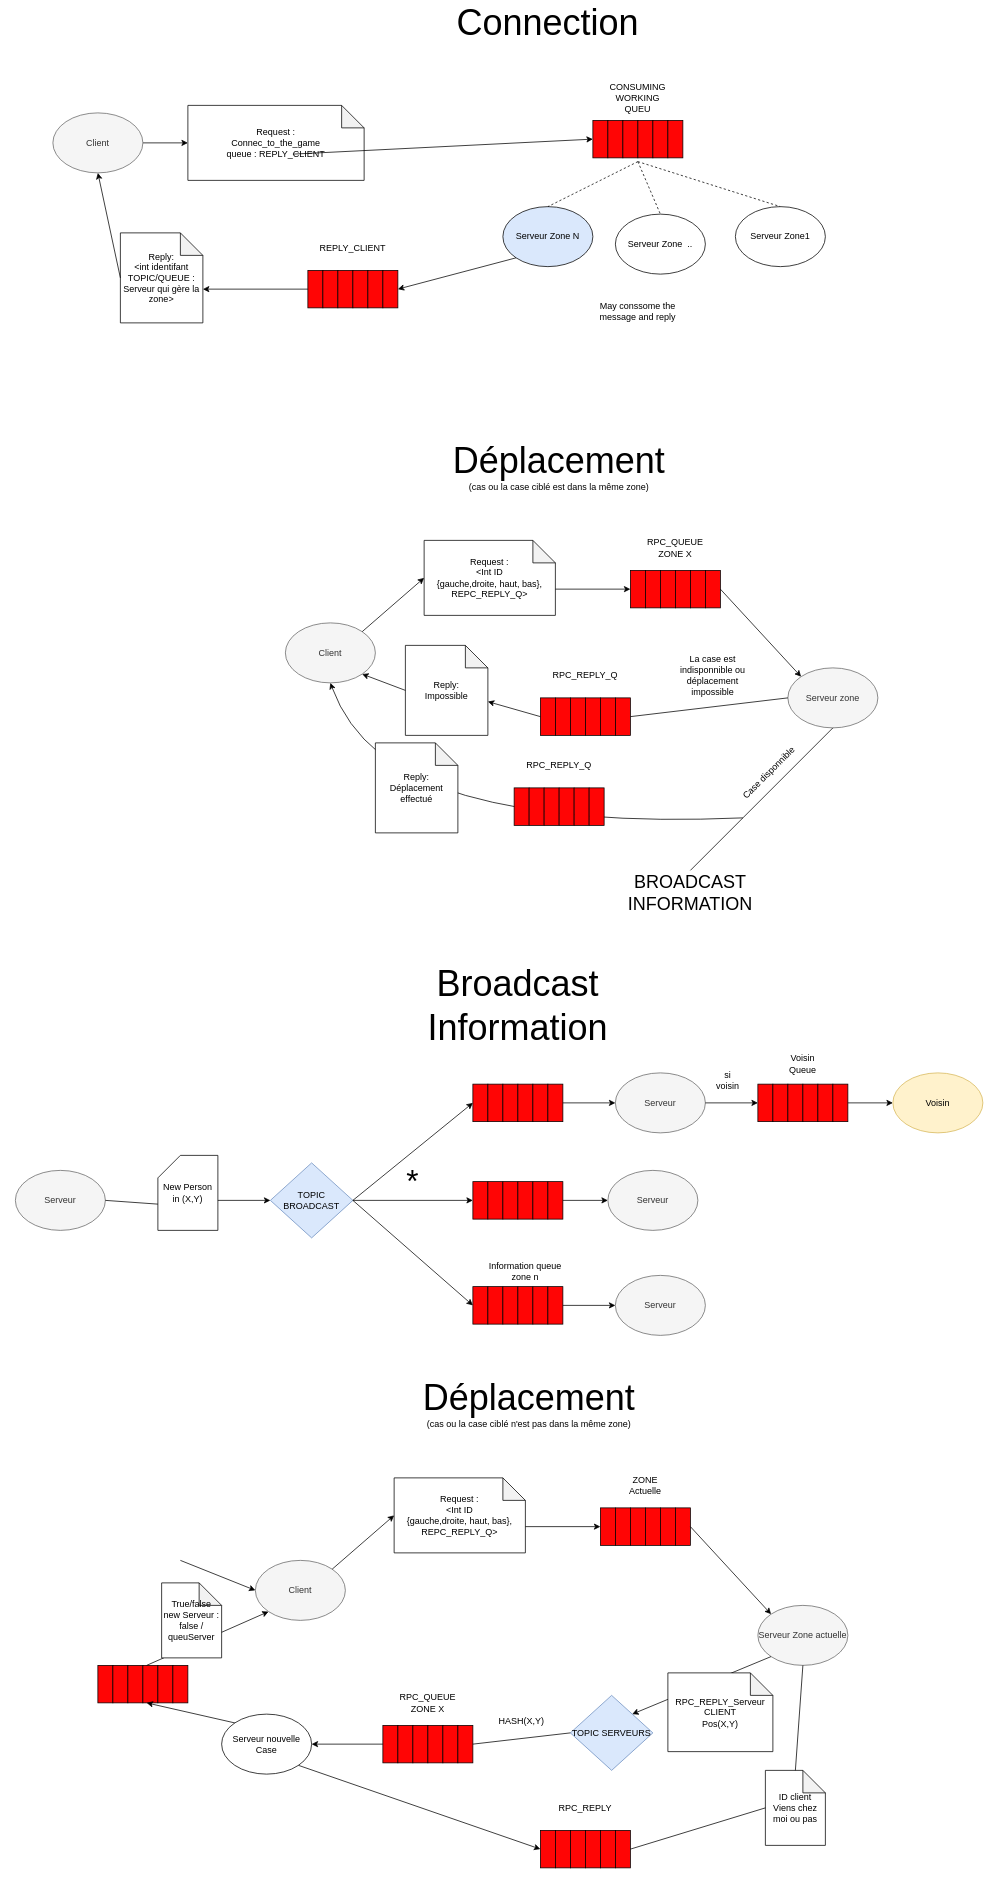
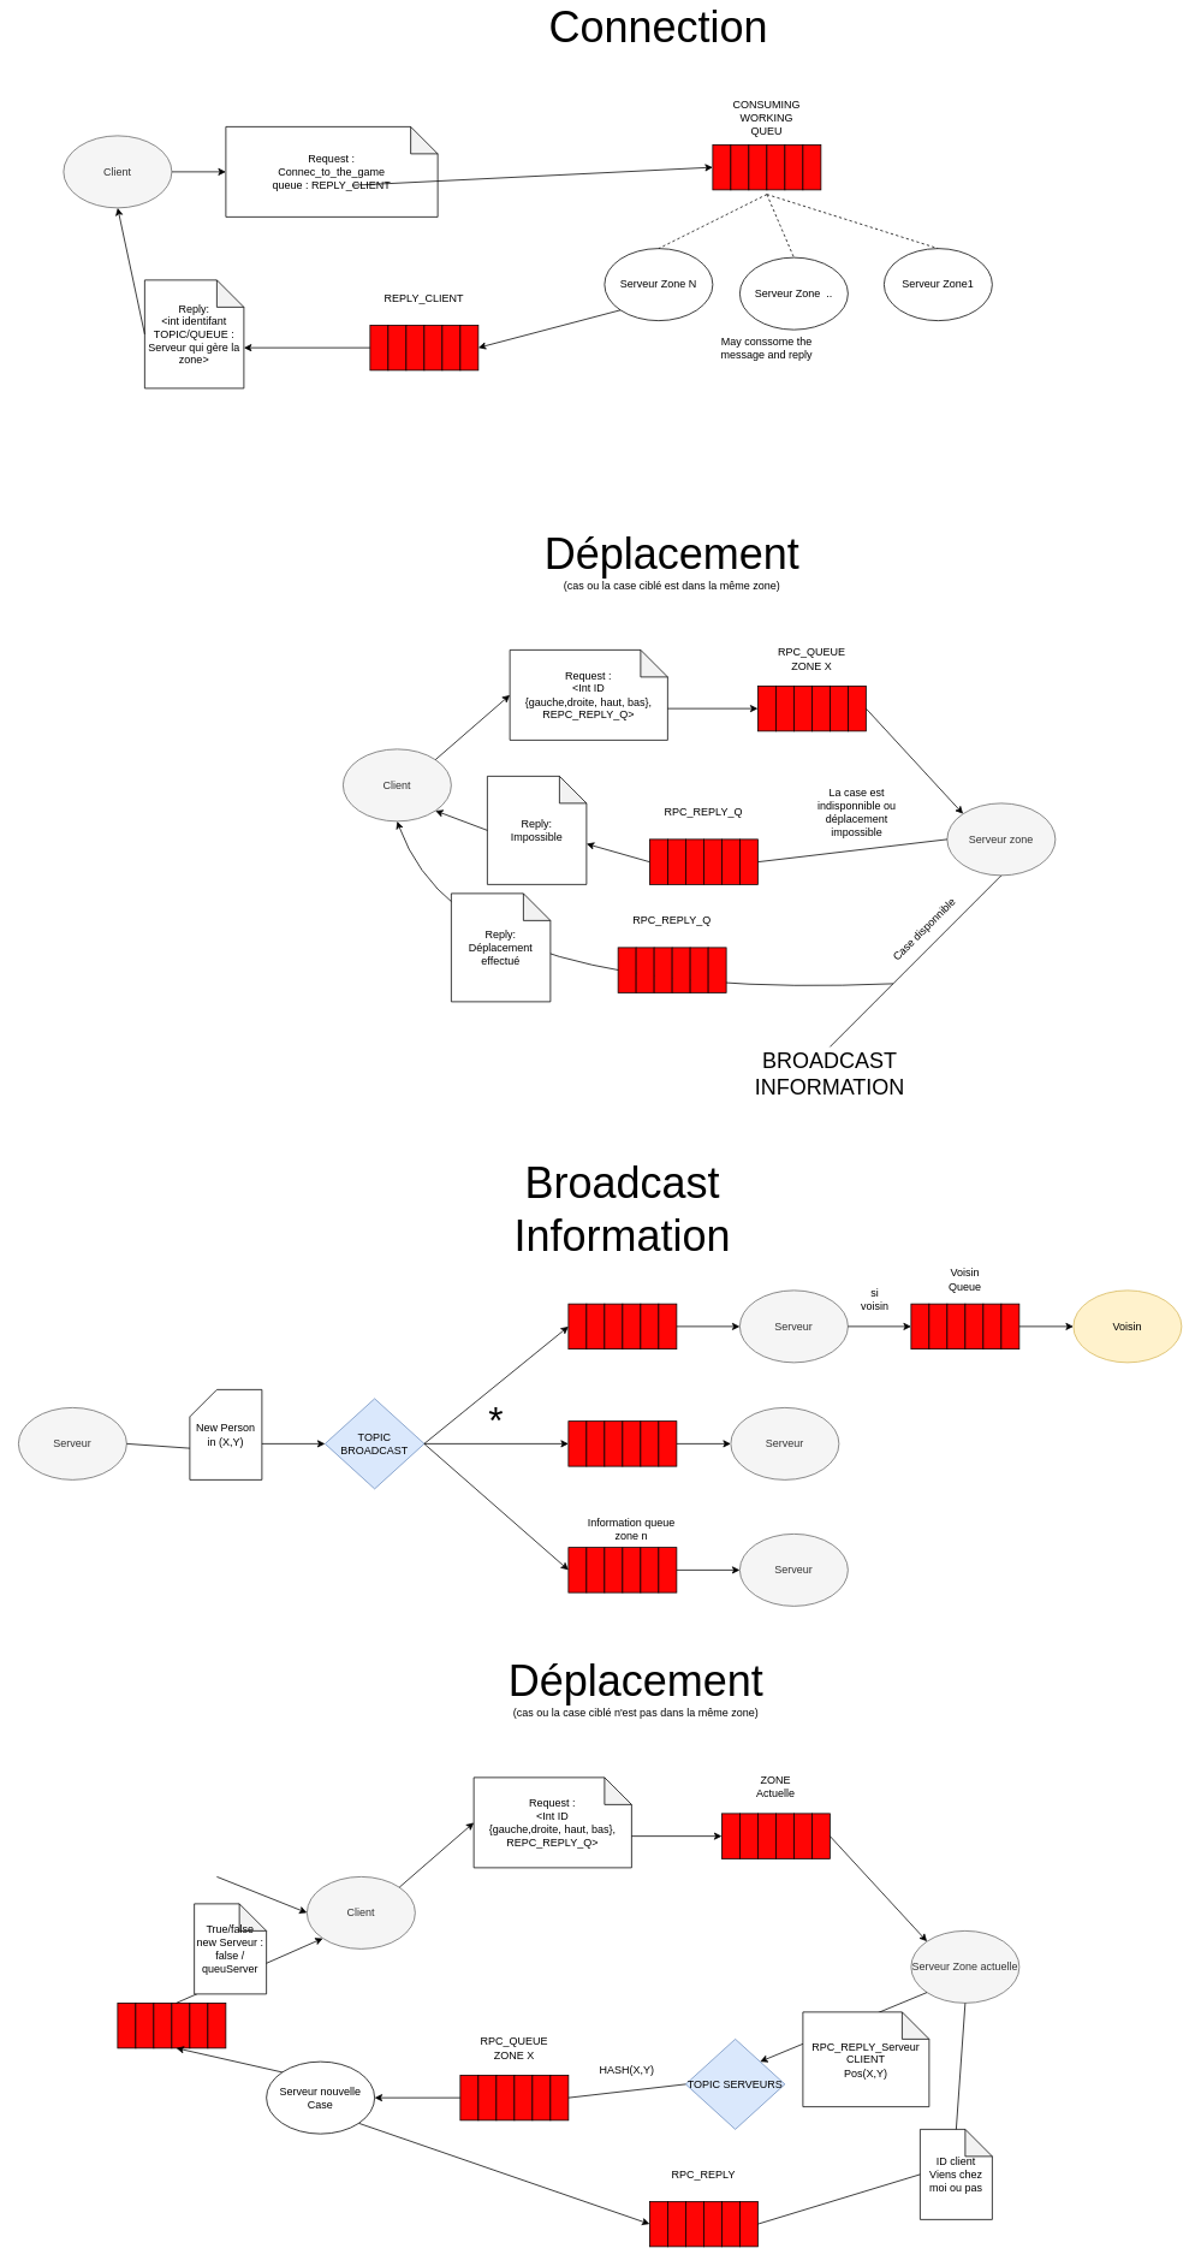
- <mxCell id="63" value="Serveur Zone N" style="ellipse;whiteSpace=wrap;html=1;fillColor=#dae8fc;" vertex="1" parent="1"><mxGeometry x="670" y="275" width="120" height="80" as="geometry" /></mxCell>
+ <mxCell id="63" value="Serveur Zone N" style="ellipse;whiteSpace=wrap;html=1;" vertex="1" parent="1"><mxGeometry x="670" y="275" width="120" height="80" as="geometry" /></mxCell>
- <mxCell id="69" value="May conssome the message and reply" style="text;html=1;strokeColor=none;fillColor=none;align=center;verticalAlign=middle;whiteSpace=wrap;rounded=0;" vertex="1" parent="1"><mxGeometry x="780" y="405" width="140" height="20" as="geometry" /></mxCell>
+ <mxCell id="69" value="May conssome the message and reply" style="text;html=1;strokeColor=none;fillColor=none;align=center;verticalAlign=middle;whiteSpace=wrap;rounded=0;" vertex="1" parent="1"><mxGeometry x="780" y="375" width="140" height="20" as="geometry" /></mxCell>
